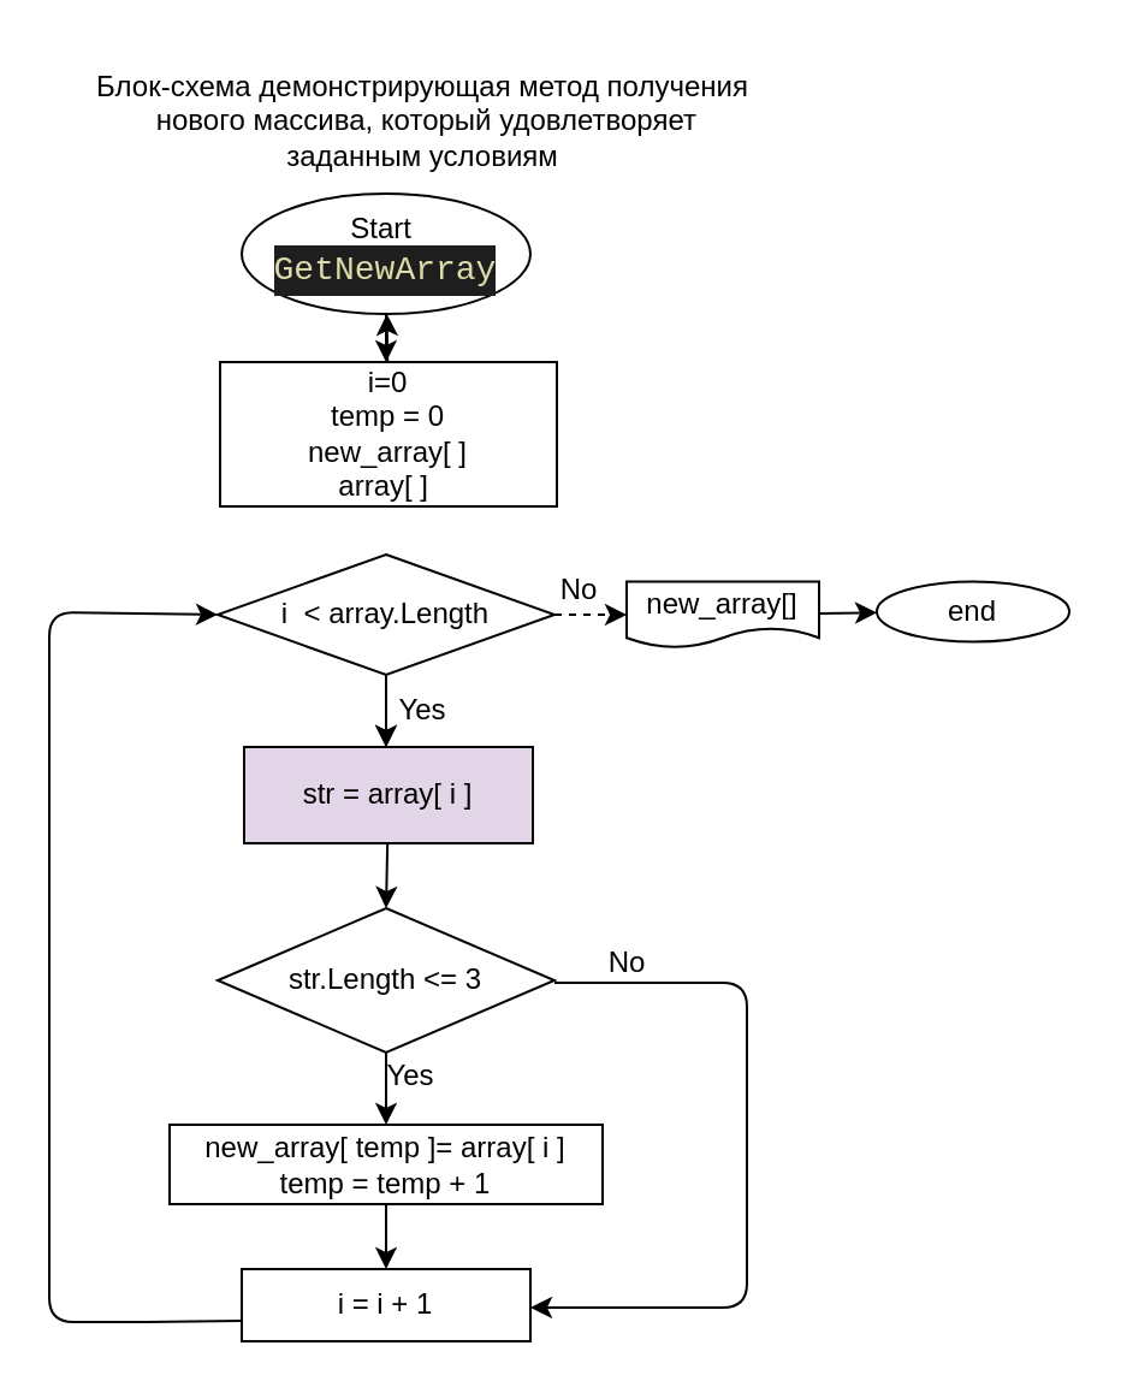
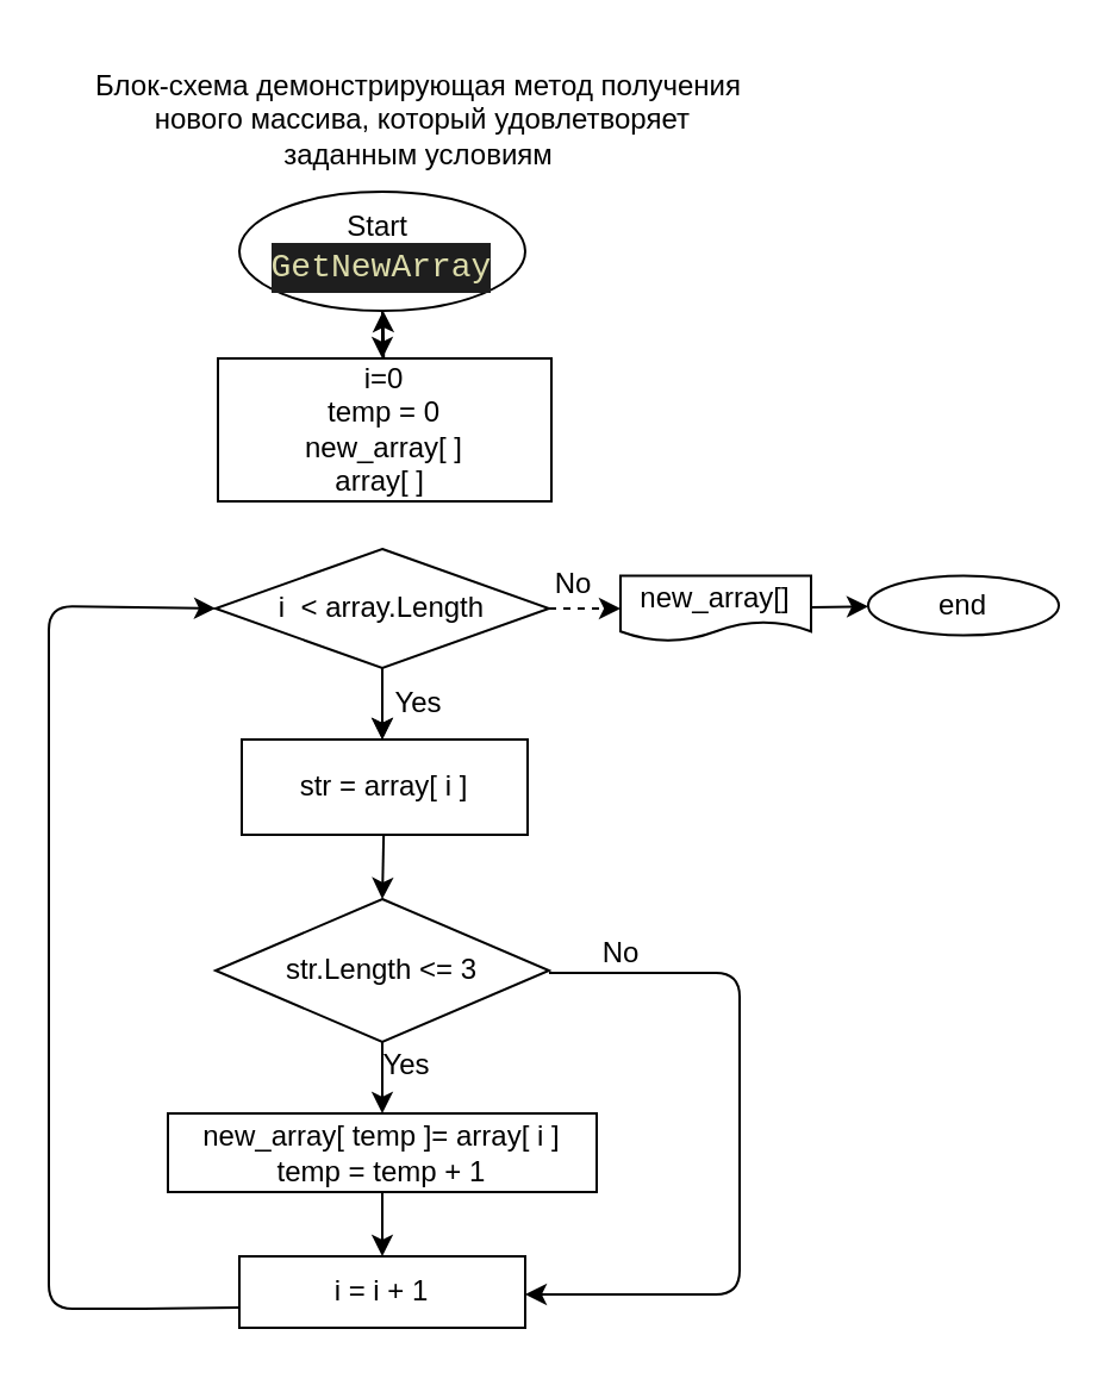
- <mxCell id="23" value="str = array[ i ]" style="rounded=0;whiteSpace=wrap;html=1;fillColor=#e1d5e7;" vertex="1" parent="1"><mxGeometry x="101" y="310" width="120" height="40" as="geometry" /></mxCell>
+ <mxCell id="23" value="str = array[ i ]" style="rounded=0;whiteSpace=wrap;html=1;" vertex="1" parent="1"><mxGeometry x="101" y="310" width="120" height="40" as="geometry" /></mxCell>
